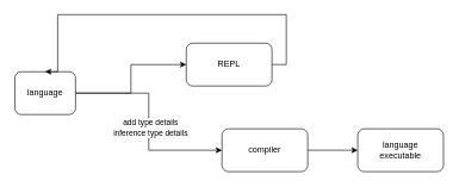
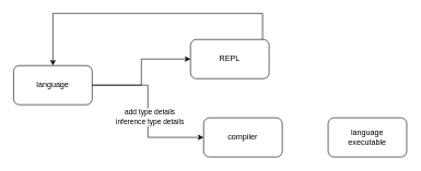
- <mxCell id="7" value="REPL" style="rounded=1;whiteSpace=wrap;html=1;" vertex="1" parent="1"><mxGeometry x="260" y="60" width="120" height="60" as="geometry" /></mxCell>
+ <mxCell id="7" value="REPL" style="rounded=1;whiteSpace=wrap;html=1;" vertex="1" parent="1"><mxGeometry x="290" y="60" width="120" height="60" as="geometry" /></mxCell>
- <mxCell id="5" value="language" style="rounded=1;whiteSpace=wrap;html=1;" vertex="1" parent="1"><mxGeometry x="20" y="100" width="85" height="60" as="geometry" /></mxCell>
+ <mxCell id="5" value="language" style="rounded=1;whiteSpace=wrap;html=1;" vertex="1" parent="1"><mxGeometry x="20" y="100" width="120" height="60" as="geometry" /></mxCell>
- <mxCell id="8" style="edgeStyle=orthogonalEdgeStyle;rounded=0;orthogonalLoop=1;jettySize=auto;html=1;exitX=1;exitY=0.5;exitDx=0;exitDy=0;" edge="1" parent="1" source="9" target="10"><mxGeometry relative="1" as="geometry" /></mxCell>
